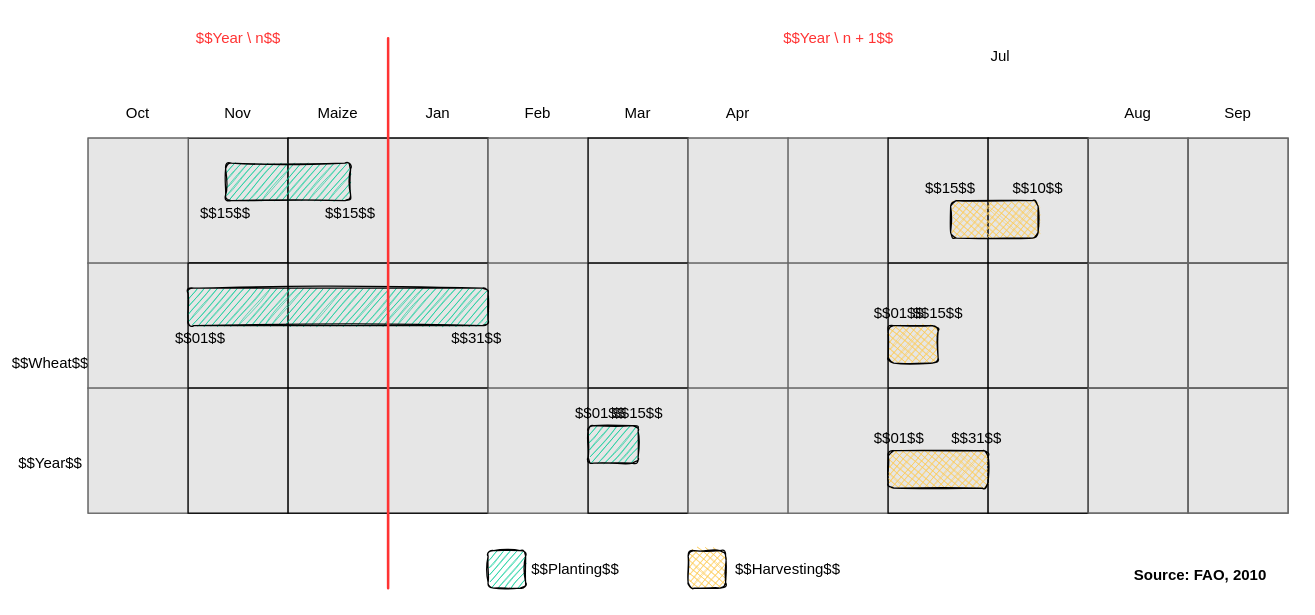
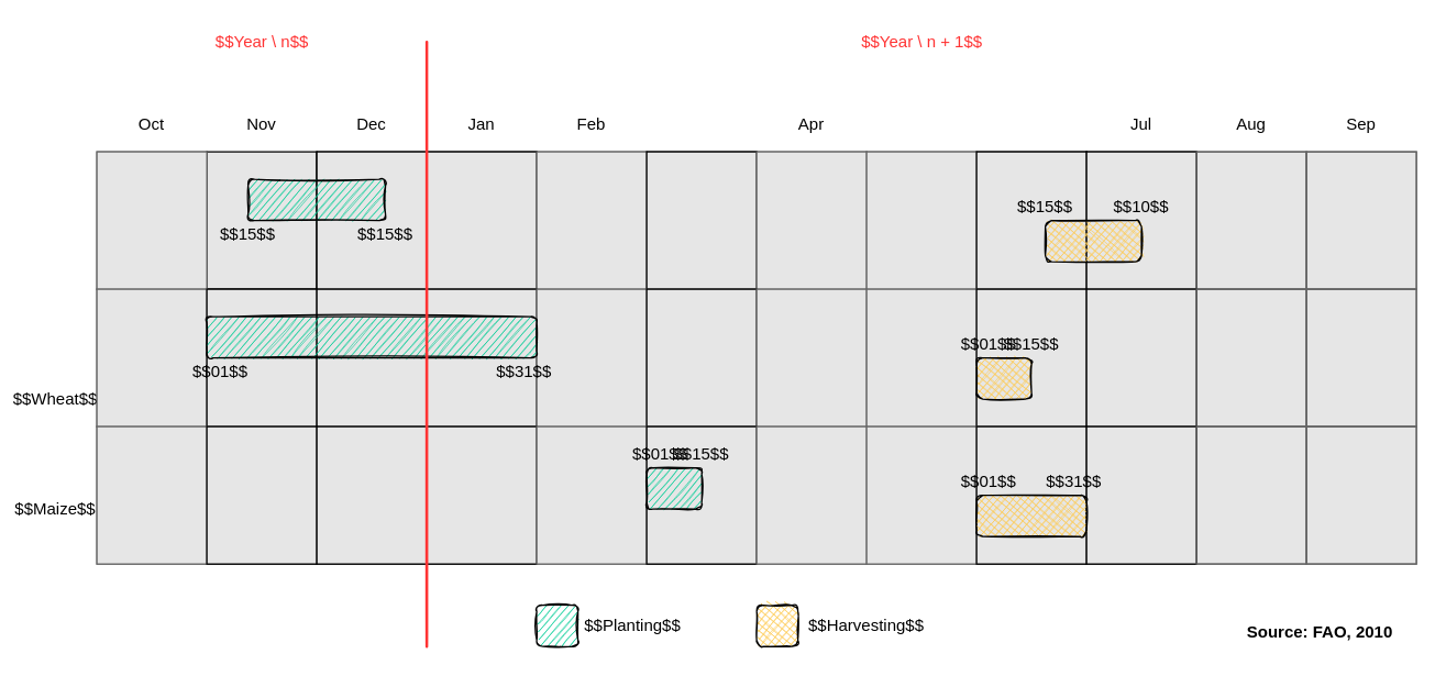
- <mxCell id="21" value="Jul" style="rounded=0;whiteSpace=wrap;html=1;fillColor=none;strokeColor=none;" parent="1" vertex="1"><mxGeometry x="760" y="25" width="80" height="40" as="geometry" /></mxCell>
+ <mxCell id="21" value="Jul" style="rounded=0;whiteSpace=wrap;html=1;fillColor=none;strokeColor=none;" parent="1" vertex="1"><mxGeometry x="790" y="70" width="80" height="40" as="geometry" /></mxCell>
- <mxCell id="7" value="Maize" style="rounded=0;whiteSpace=wrap;html=1;fillColor=none;strokeColor=none;" parent="1" vertex="1"><mxGeometry x="230" y="70" width="80" height="40" as="geometry" /></mxCell>
+ <mxCell id="7" value="Dec" style="rounded=0;whiteSpace=wrap;html=1;fillColor=none;strokeColor=none;" parent="1" vertex="1"><mxGeometry x="230" y="70" width="80" height="40" as="geometry" /></mxCell>
- <mxCell id="19" value="Mar" style="rounded=0;whiteSpace=wrap;html=1;fillColor=none;strokeColor=none;" parent="1" vertex="1"><mxGeometry x="470" y="70" width="80" height="40" as="geometry" /></mxCell>
- <mxCell id="54" value="$$Year$$" style="text;html=1;strokeColor=none;fillColor=none;align=center;verticalAlign=middle;whiteSpace=wrap;rounded=0;" parent="1" vertex="1"><mxGeometry x="20" y="360" width="40" height="20" as="geometry" /></mxCell>
+ <mxCell id="54" value="$$Maize$$" style="text;html=1;strokeColor=none;fillColor=none;align=center;verticalAlign=middle;whiteSpace=wrap;rounded=0;" parent="1" vertex="1"><mxGeometry x="20" y="360" width="40" height="20" as="geometry" /></mxCell>
